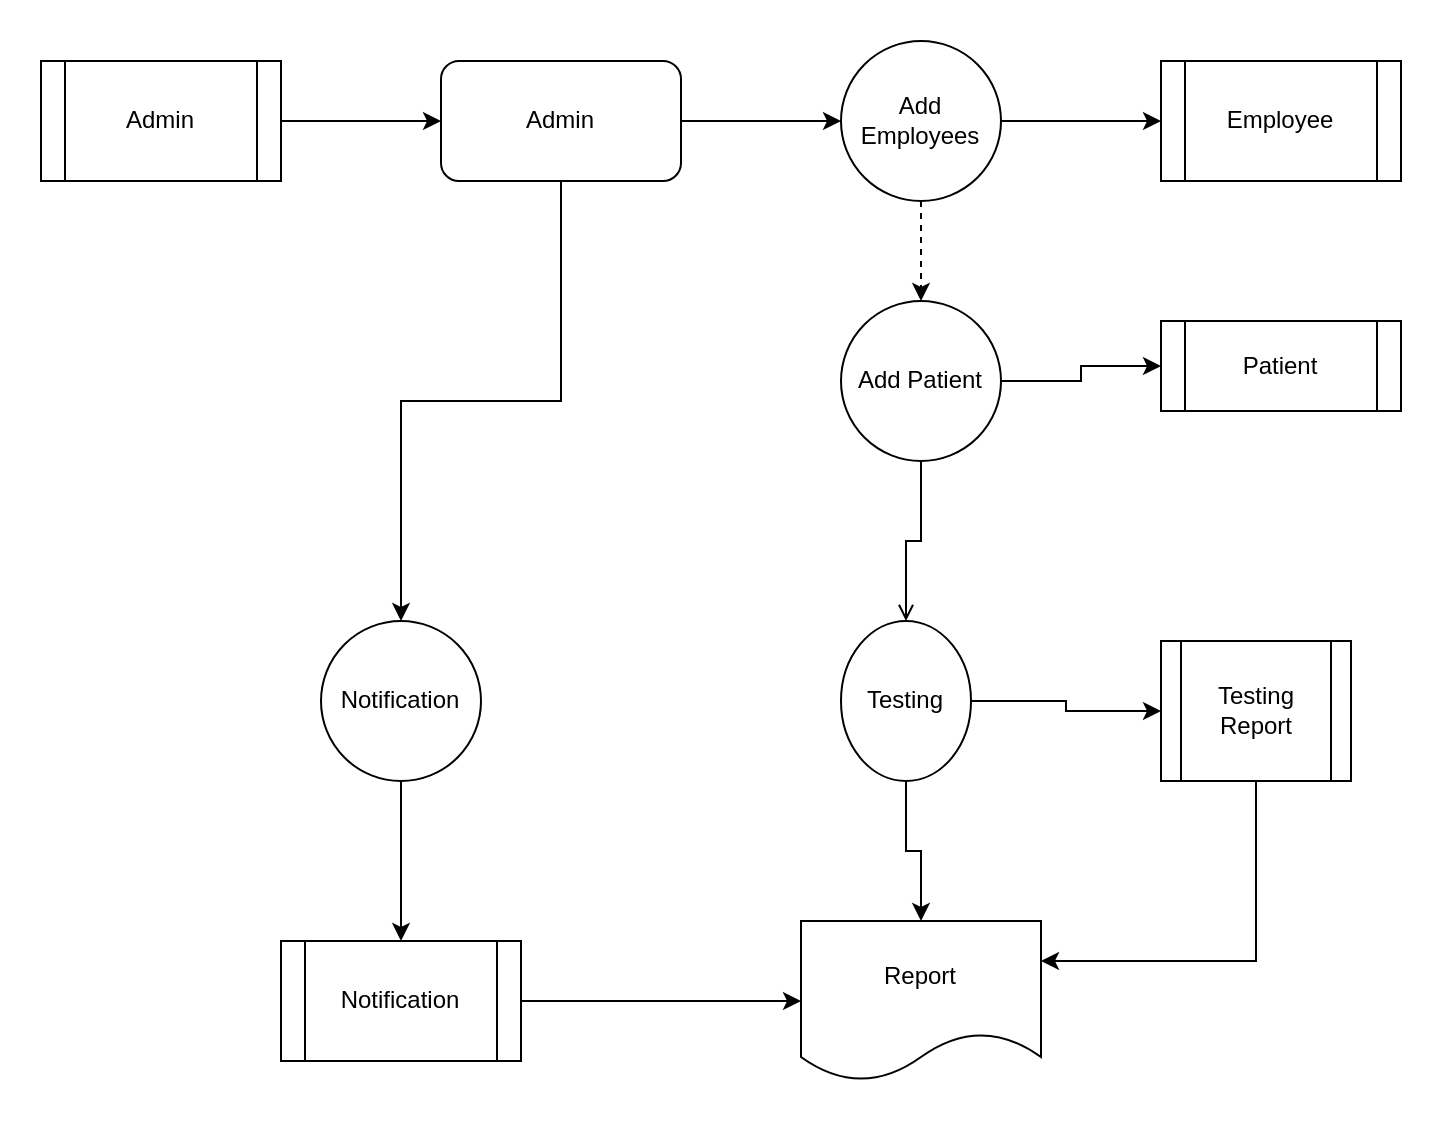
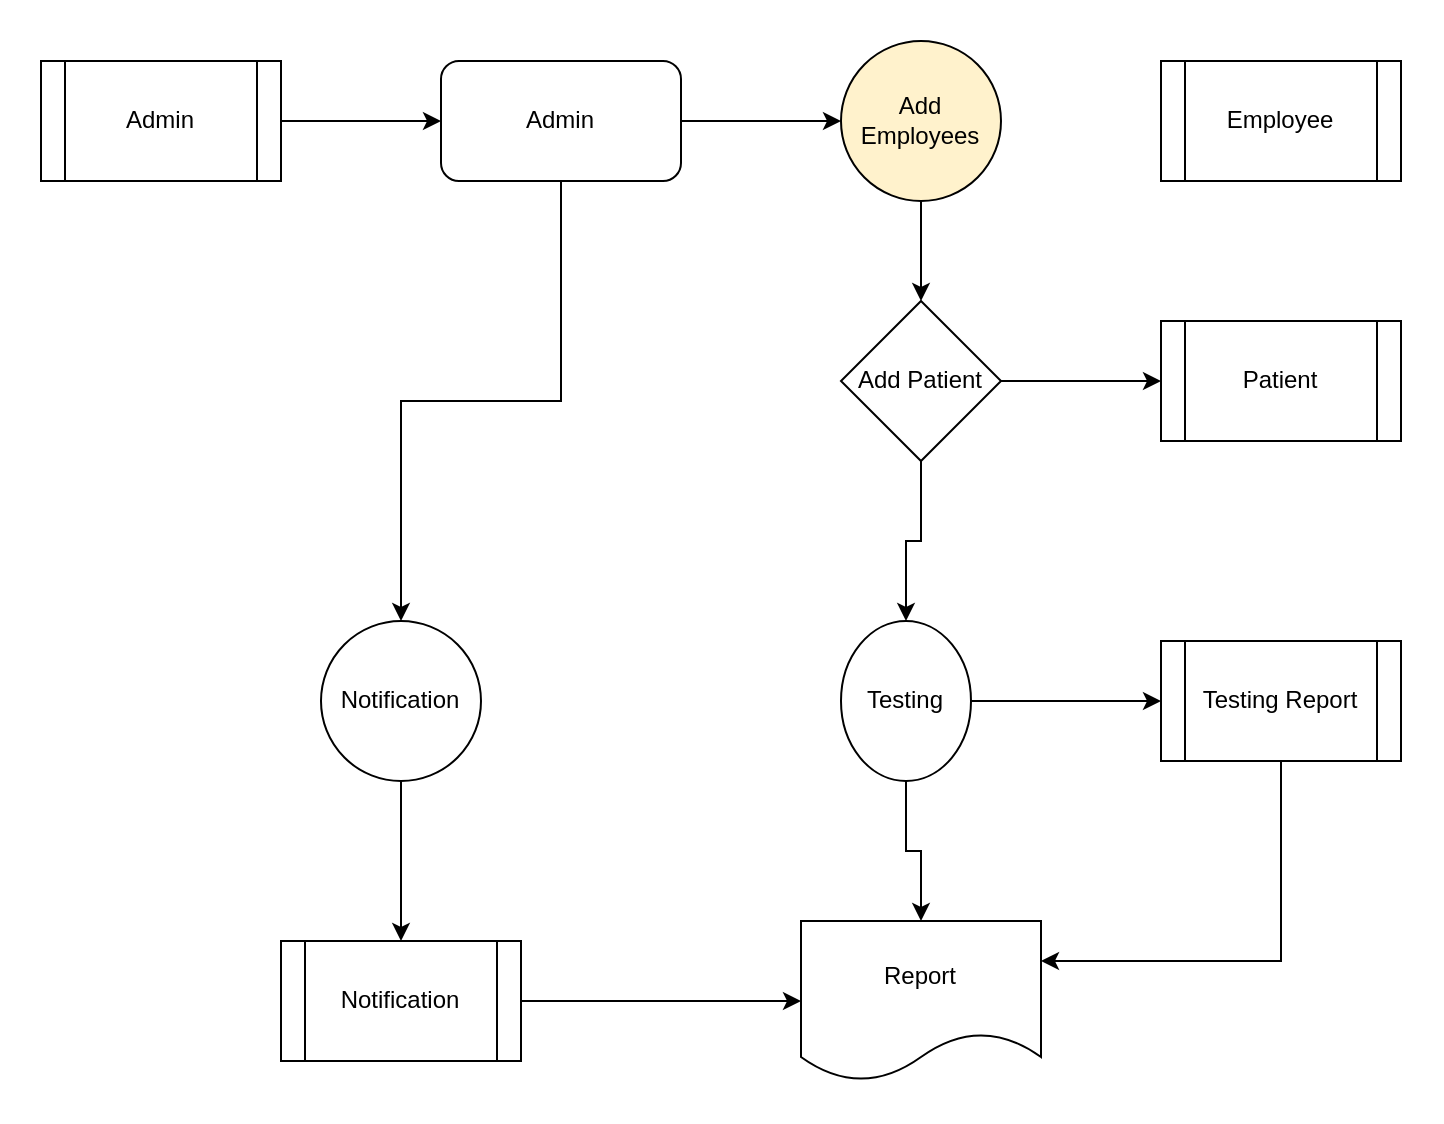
- <mxCell id="7" value="Add Employees" style="ellipse;whiteSpace=wrap;html=1;aspect=fixed;" vertex="1" parent="1"><mxGeometry x="420" y="20" width="80" height="80" as="geometry" /></mxCell>
+ <mxCell id="7" value="Add Employees" style="ellipse;whiteSpace=wrap;html=1;aspect=fixed;fillColor=#fff2cc;" vertex="1" parent="1"><mxGeometry x="420" y="20" width="80" height="80" as="geometry" /></mxCell>
- <mxCell id="5" value="" style="edgeStyle=orthogonalEdgeStyle;rounded=0;orthogonalLoop=1;jettySize=auto;html=1;" edge="1" parent="1" source="7" target="8"><mxGeometry relative="1" as="geometry" /></mxCell>
- <mxCell id="6" value="" style="edgeStyle=orthogonalEdgeStyle;rounded=0;orthogonalLoop=1;jettySize=auto;html=1;dashed=1;" edge="1" parent="1" source="7" target="12"><mxGeometry relative="1" as="geometry" /></mxCell>
+ <mxCell id="6" value="" style="edgeStyle=orthogonalEdgeStyle;rounded=0;orthogonalLoop=1;jettySize=auto;html=1;" edge="1" parent="1" source="7" target="12"><mxGeometry relative="1" as="geometry" /></mxCell>
- <mxCell id="13" value="Patient" style="shape=process;whiteSpace=wrap;html=1;backgroundOutline=1;" vertex="1" parent="1"><mxGeometry x="580" y="160" width="120" height="45" as="geometry" /></mxCell>
+ <mxCell id="13" value="Patient" style="shape=process;whiteSpace=wrap;html=1;backgroundOutline=1;" vertex="1" parent="1"><mxGeometry x="580" y="160" width="120" height="60" as="geometry" /></mxCell>
- <mxCell id="12" value="Add Patient" style="ellipse;whiteSpace=wrap;html=1;aspect=fixed;" vertex="1" parent="1"><mxGeometry x="420" y="150" width="80" height="80" as="geometry" /></mxCell>
+ <mxCell id="12" value="Add Patient" style="rhombus;whiteSpace=wrap;html=1;aspect=fixed;" vertex="1" parent="1"><mxGeometry x="420" y="150" width="80" height="80" as="geometry" /></mxCell>
- <mxCell id="11" value="" style="edgeStyle=orthogonalEdgeStyle;rounded=0;orthogonalLoop=1;jettySize=auto;html=1;endArrow=open;" edge="1" parent="1" source="12" target="16"><mxGeometry relative="1" as="geometry" /></mxCell>
+ <mxCell id="11" value="" style="edgeStyle=orthogonalEdgeStyle;rounded=0;orthogonalLoop=1;jettySize=auto;html=1;" edge="1" parent="1" source="12" target="16"><mxGeometry relative="1" as="geometry" /></mxCell>
- <mxCell id="18" value="Testing Report" style="shape=process;whiteSpace=wrap;html=1;backgroundOutline=1;" vertex="1" parent="1"><mxGeometry x="580" y="320" width="95" height="70" as="geometry" /></mxCell>
+ <mxCell id="18" value="Testing Report" style="shape=process;whiteSpace=wrap;html=1;backgroundOutline=1;" vertex="1" parent="1"><mxGeometry x="580" y="320" width="120" height="60" as="geometry" /></mxCell>
